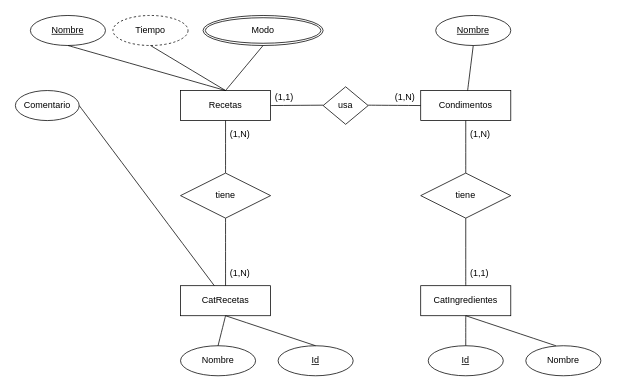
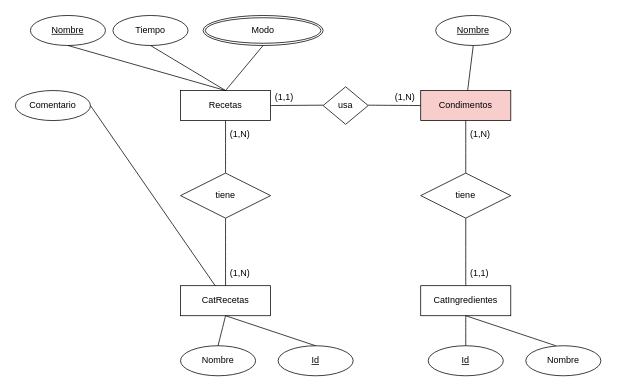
- <mxCell id="26" value="Tiempo" style="ellipse;whiteSpace=wrap;html=1;align=center;dashed=1;" vertex="1" parent="1"><mxGeometry x="150" y="20" width="100" height="40" as="geometry" /></mxCell>
+ <mxCell id="26" value="Tiempo" style="ellipse;whiteSpace=wrap;html=1;align=center;" vertex="1" parent="1"><mxGeometry x="150" y="20" width="100" height="40" as="geometry" /></mxCell>
- <mxCell id="30" value="Comentario" style="ellipse;whiteSpace=wrap;html=1;align=center;" vertex="1" parent="1"><mxGeometry x="20" y="120" width="85" height="40" as="geometry" /></mxCell>
+ <mxCell id="30" value="Comentario" style="ellipse;whiteSpace=wrap;html=1;align=center;" vertex="1" parent="1"><mxGeometry x="20" y="120" width="100" height="40" as="geometry" /></mxCell>
- <mxCell id="6" value="Condimentos" style="rounded=0;whiteSpace=wrap;html=1;" vertex="1" parent="1"><mxGeometry x="560" y="120" width="120" height="40" as="geometry" /></mxCell>
+ <mxCell id="6" value="Condimentos" style="rounded=0;whiteSpace=wrap;html=1;fillColor=#f8cecc;" vertex="1" parent="1"><mxGeometry x="560" y="120" width="120" height="40" as="geometry" /></mxCell>
